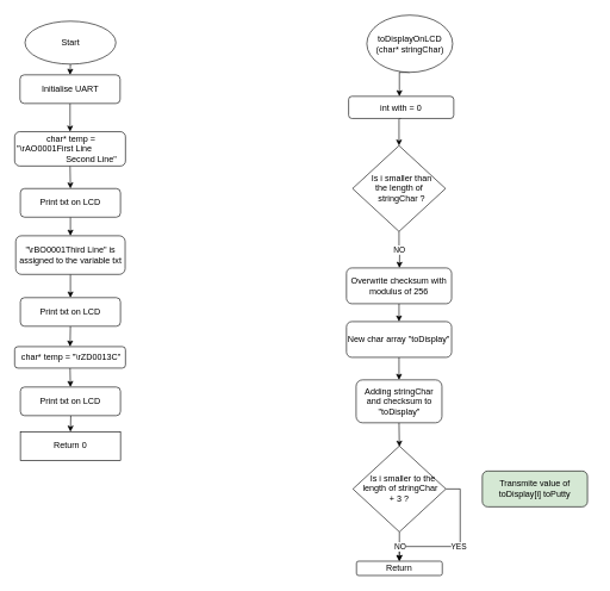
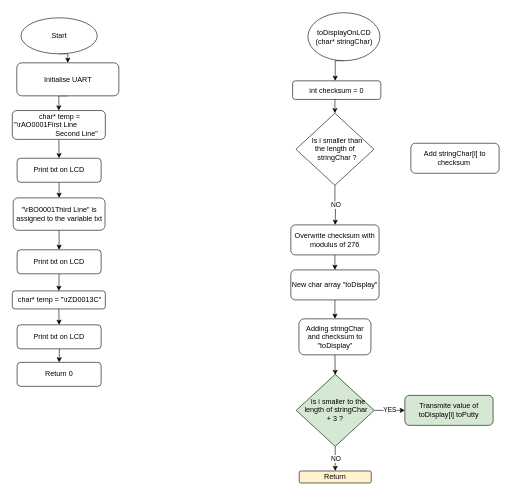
- <mxCell id="5" value="Initialise UART" style="rounded=1;whiteSpace=wrap;html=1;" parent="1" vertex="1"><mxGeometry x="27.5" y="104" width="140" height="40" as="geometry" /></mxCell>
+ <mxCell id="5" value="Initialise UART" style="rounded=1;whiteSpace=wrap;html=1;" parent="1" vertex="1"><mxGeometry x="27.5" y="104" width="170" height="55" as="geometry" /></mxCell>
- <mxCell id="9" value="int with = 0" style="rounded=1;whiteSpace=wrap;html=1;" parent="1" vertex="1"><mxGeometry x="487" y="134" width="147" height="31" as="geometry" /></mxCell>
+ <mxCell id="9" value="int checksum = 0" style="rounded=1;whiteSpace=wrap;html=1;" parent="1" vertex="1"><mxGeometry x="487" y="134" width="147" height="31" as="geometry" /></mxCell>
- <mxCell id="11" value="&amp;nbsp; &amp;nbsp; &amp;nbsp; &amp;nbsp;Is i smaller than&amp;nbsp; &amp;nbsp; &amp;nbsp; &amp;nbsp; &amp;nbsp; &amp;nbsp; &amp;nbsp; &amp;nbsp;the length of&amp;nbsp; &amp;nbsp; &amp;nbsp; &amp;nbsp; &amp;nbsp; &amp;nbsp; stringChar ?" style="rhombus;whiteSpace=wrap;html=1;" parent="1" vertex="1"><mxGeometry x="492.5" y="203" width="130" height="120" as="geometry" /></mxCell>
+ <mxCell id="11" value="&amp;nbsp; &amp;nbsp; &amp;nbsp; &amp;nbsp;Is i smaller than&amp;nbsp; &amp;nbsp; &amp;nbsp; &amp;nbsp; &amp;nbsp; &amp;nbsp; &amp;nbsp; &amp;nbsp;the length of&amp;nbsp; &amp;nbsp; &amp;nbsp; &amp;nbsp; &amp;nbsp; &amp;nbsp; stringChar ?" style="rhombus;whiteSpace=wrap;html=1;" parent="1" vertex="1"><mxGeometry x="492.5" y="188" width="130" height="120" as="geometry" /></mxCell>
+ <mxCell id="12" value="Add&amp;nbsp;stringChar[i] to checksum&amp;nbsp;" style="rounded=1;whiteSpace=wrap;html=1;" parent="1" vertex="1"><mxGeometry x="684" y="238" width="147" height="50" as="geometry" /></mxCell>
- <mxCell id="14" value="Overwrite checksum with modulus of 256" style="rounded=1;whiteSpace=wrap;html=1;" parent="1" vertex="1"><mxGeometry x="484" y="374" width="147" height="50" as="geometry" /></mxCell>
+ <mxCell id="14" value="Overwrite checksum with modulus of 276" style="rounded=1;whiteSpace=wrap;html=1;" parent="1" vertex="1"><mxGeometry x="484" y="374" width="147" height="50" as="geometry" /></mxCell>
- <mxCell id="26" value="Return 0" style="whiteSpace=wrap;html=1;rounded=0;" parent="1" vertex="1"><mxGeometry x="28" y="603" width="140" height="40" as="geometry" /></mxCell>
+ <mxCell id="26" value="Return 0" style="rounded=1;whiteSpace=wrap;html=1;" parent="1" vertex="1"><mxGeometry x="28" y="603" width="140" height="40" as="geometry" /></mxCell>
- <mxCell id="19" value="&amp;nbsp; &amp;nbsp;Is i smaller to the &lt;br&gt;&amp;nbsp;length of stringChar &lt;br&gt;+ 3 ?" style="rhombus;whiteSpace=wrap;html=1;" parent="1" vertex="1"><mxGeometry x="493" y="623" width="130" height="120" as="geometry" /></mxCell>
+ <mxCell id="19" value="&amp;nbsp; &amp;nbsp;Is i smaller to the &lt;br&gt;&amp;nbsp;length of stringChar &lt;br&gt;+ 3 ?" style="rhombus;whiteSpace=wrap;html=1;fillColor=#d5e8d4;" parent="1" vertex="1"><mxGeometry x="493" y="623" width="130" height="120" as="geometry" /></mxCell>
- <mxCell id="17" value="YES" style="edgeStyle=orthogonalEdgeStyle;rounded=0;orthogonalLoop=1;jettySize=auto;html=1;exitX=1;exitY=0.5;exitDx=0;exitDy=0;" parent="1" source="19" target="36" edge="1"><mxGeometry relative="1" as="geometry"><mxPoint x="654" y="683" as="targetPoint" /></mxGeometry></mxCell>
+ <mxCell id="17" value="YES" style="edgeStyle=orthogonalEdgeStyle;rounded=0;orthogonalLoop=1;jettySize=auto;html=1;exitX=1;exitY=0.5;exitDx=0;exitDy=0;entryX=0;entryY=0.5;entryDx=0;entryDy=0;" parent="1" source="19" target="20" edge="1"><mxGeometry relative="1" as="geometry"><mxPoint x="654" y="683" as="targetPoint" /></mxGeometry></mxCell>
- <mxCell id="36" value="Return" style="rounded=1;whiteSpace=wrap;html=1;" parent="1" vertex="1"><mxGeometry x="498" y="784" width="120" height="20" as="geometry" /></mxCell>
+ <mxCell id="36" value="Return" style="rounded=1;whiteSpace=wrap;html=1;fillColor=#fff2cc;" parent="1" vertex="1"><mxGeometry x="498" y="784" width="120" height="20" as="geometry" /></mxCell>
